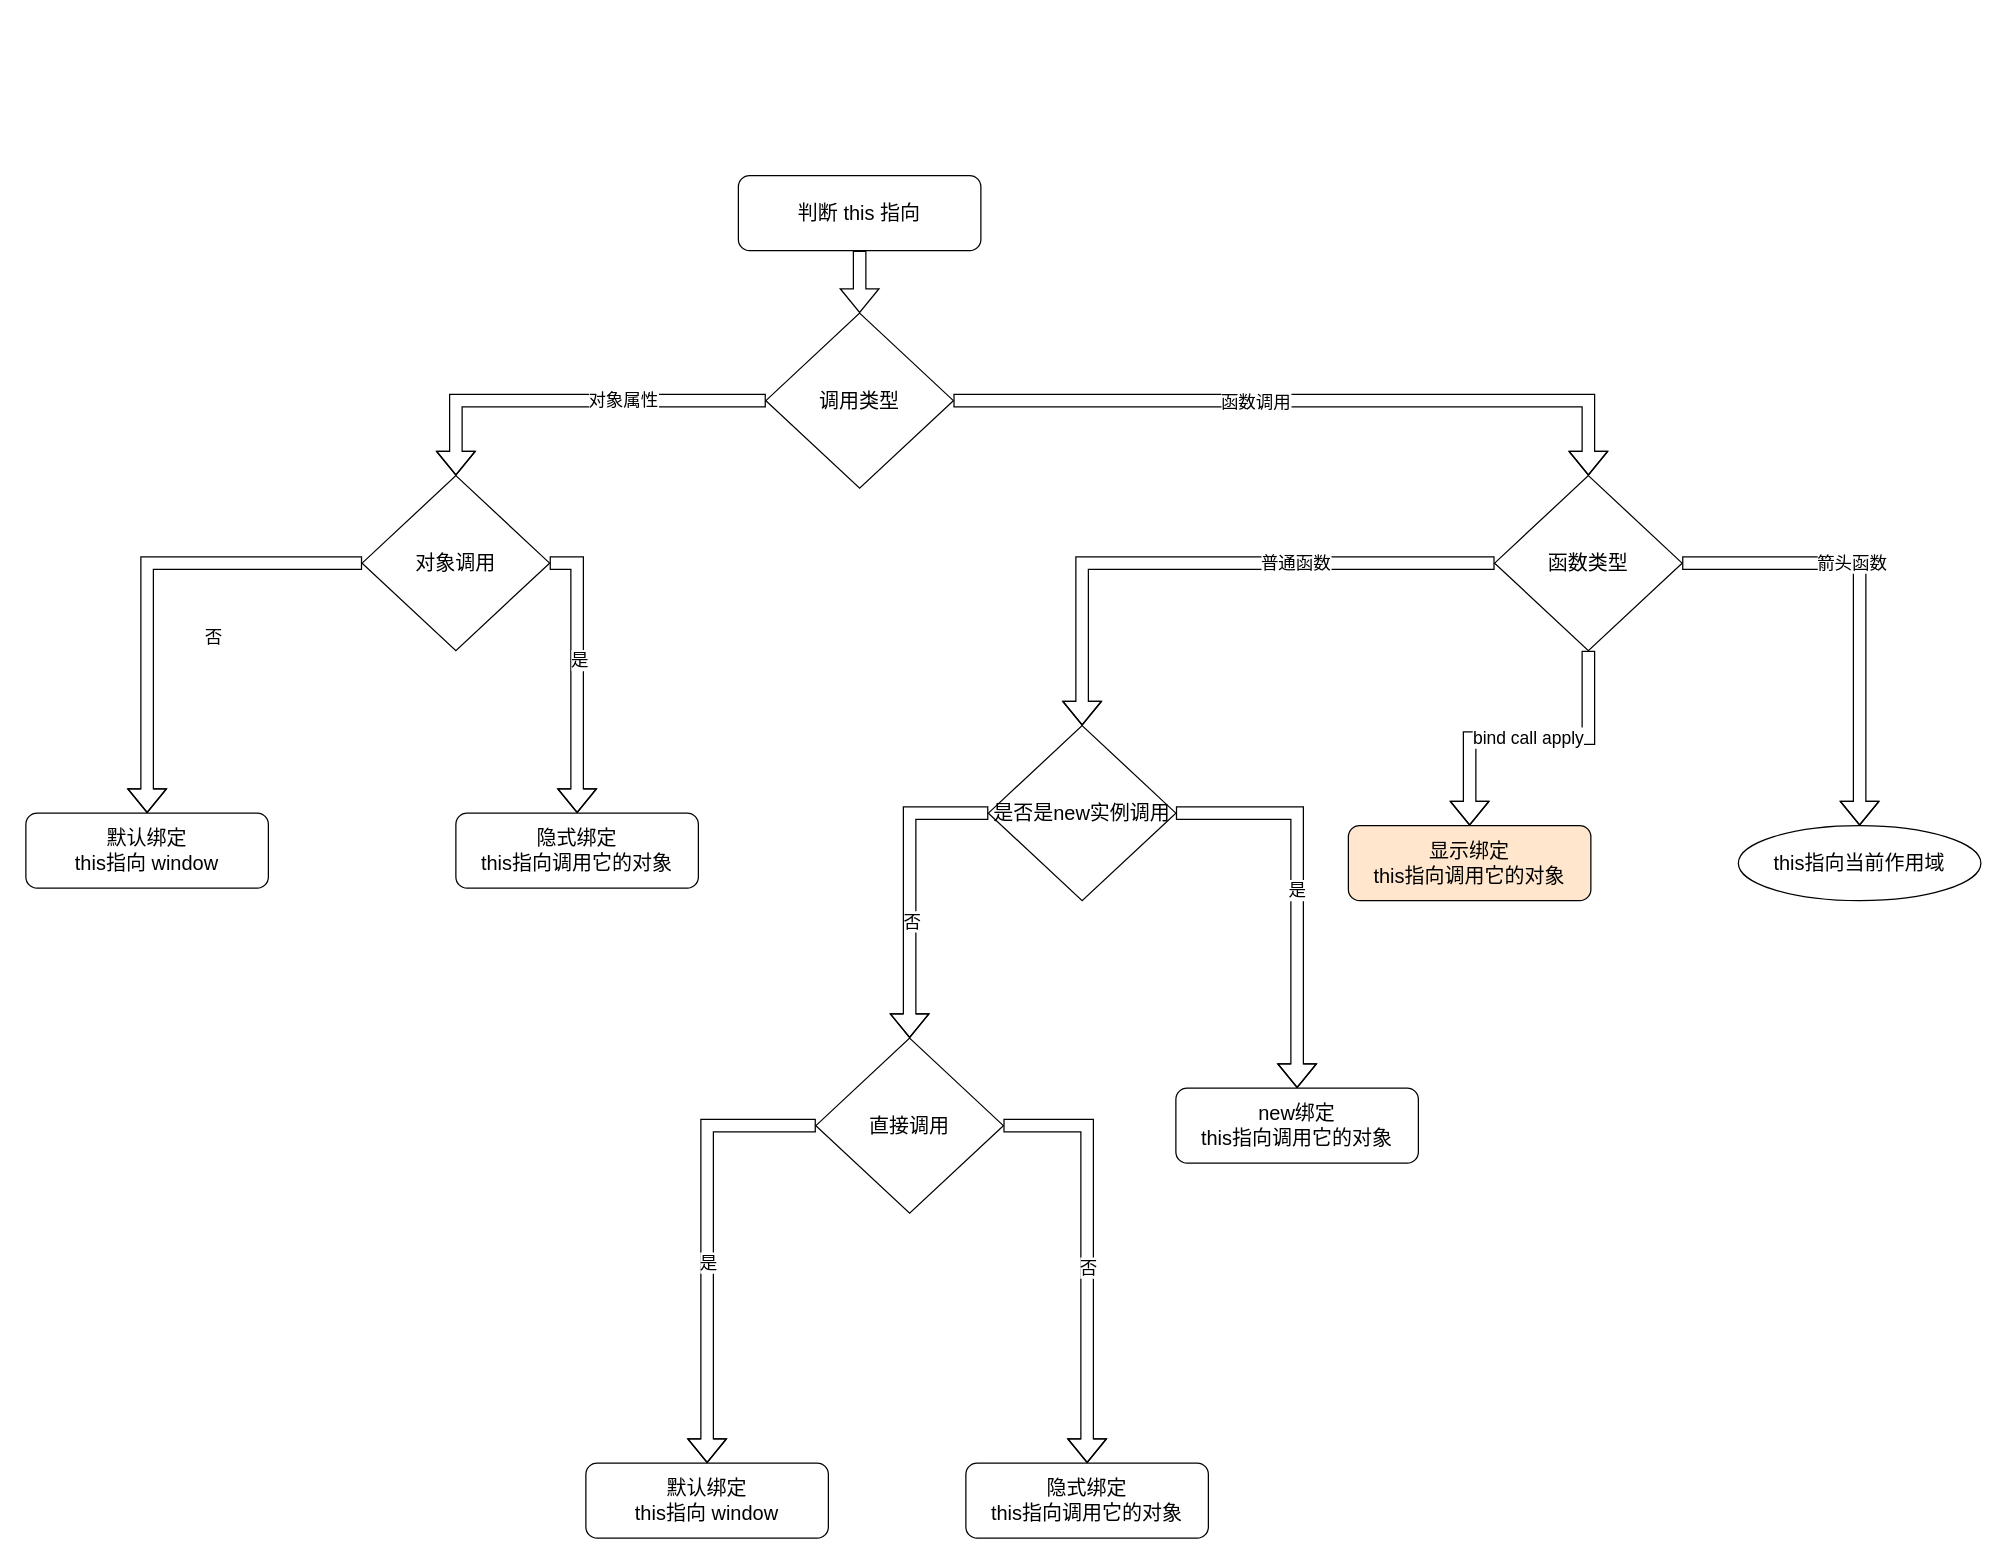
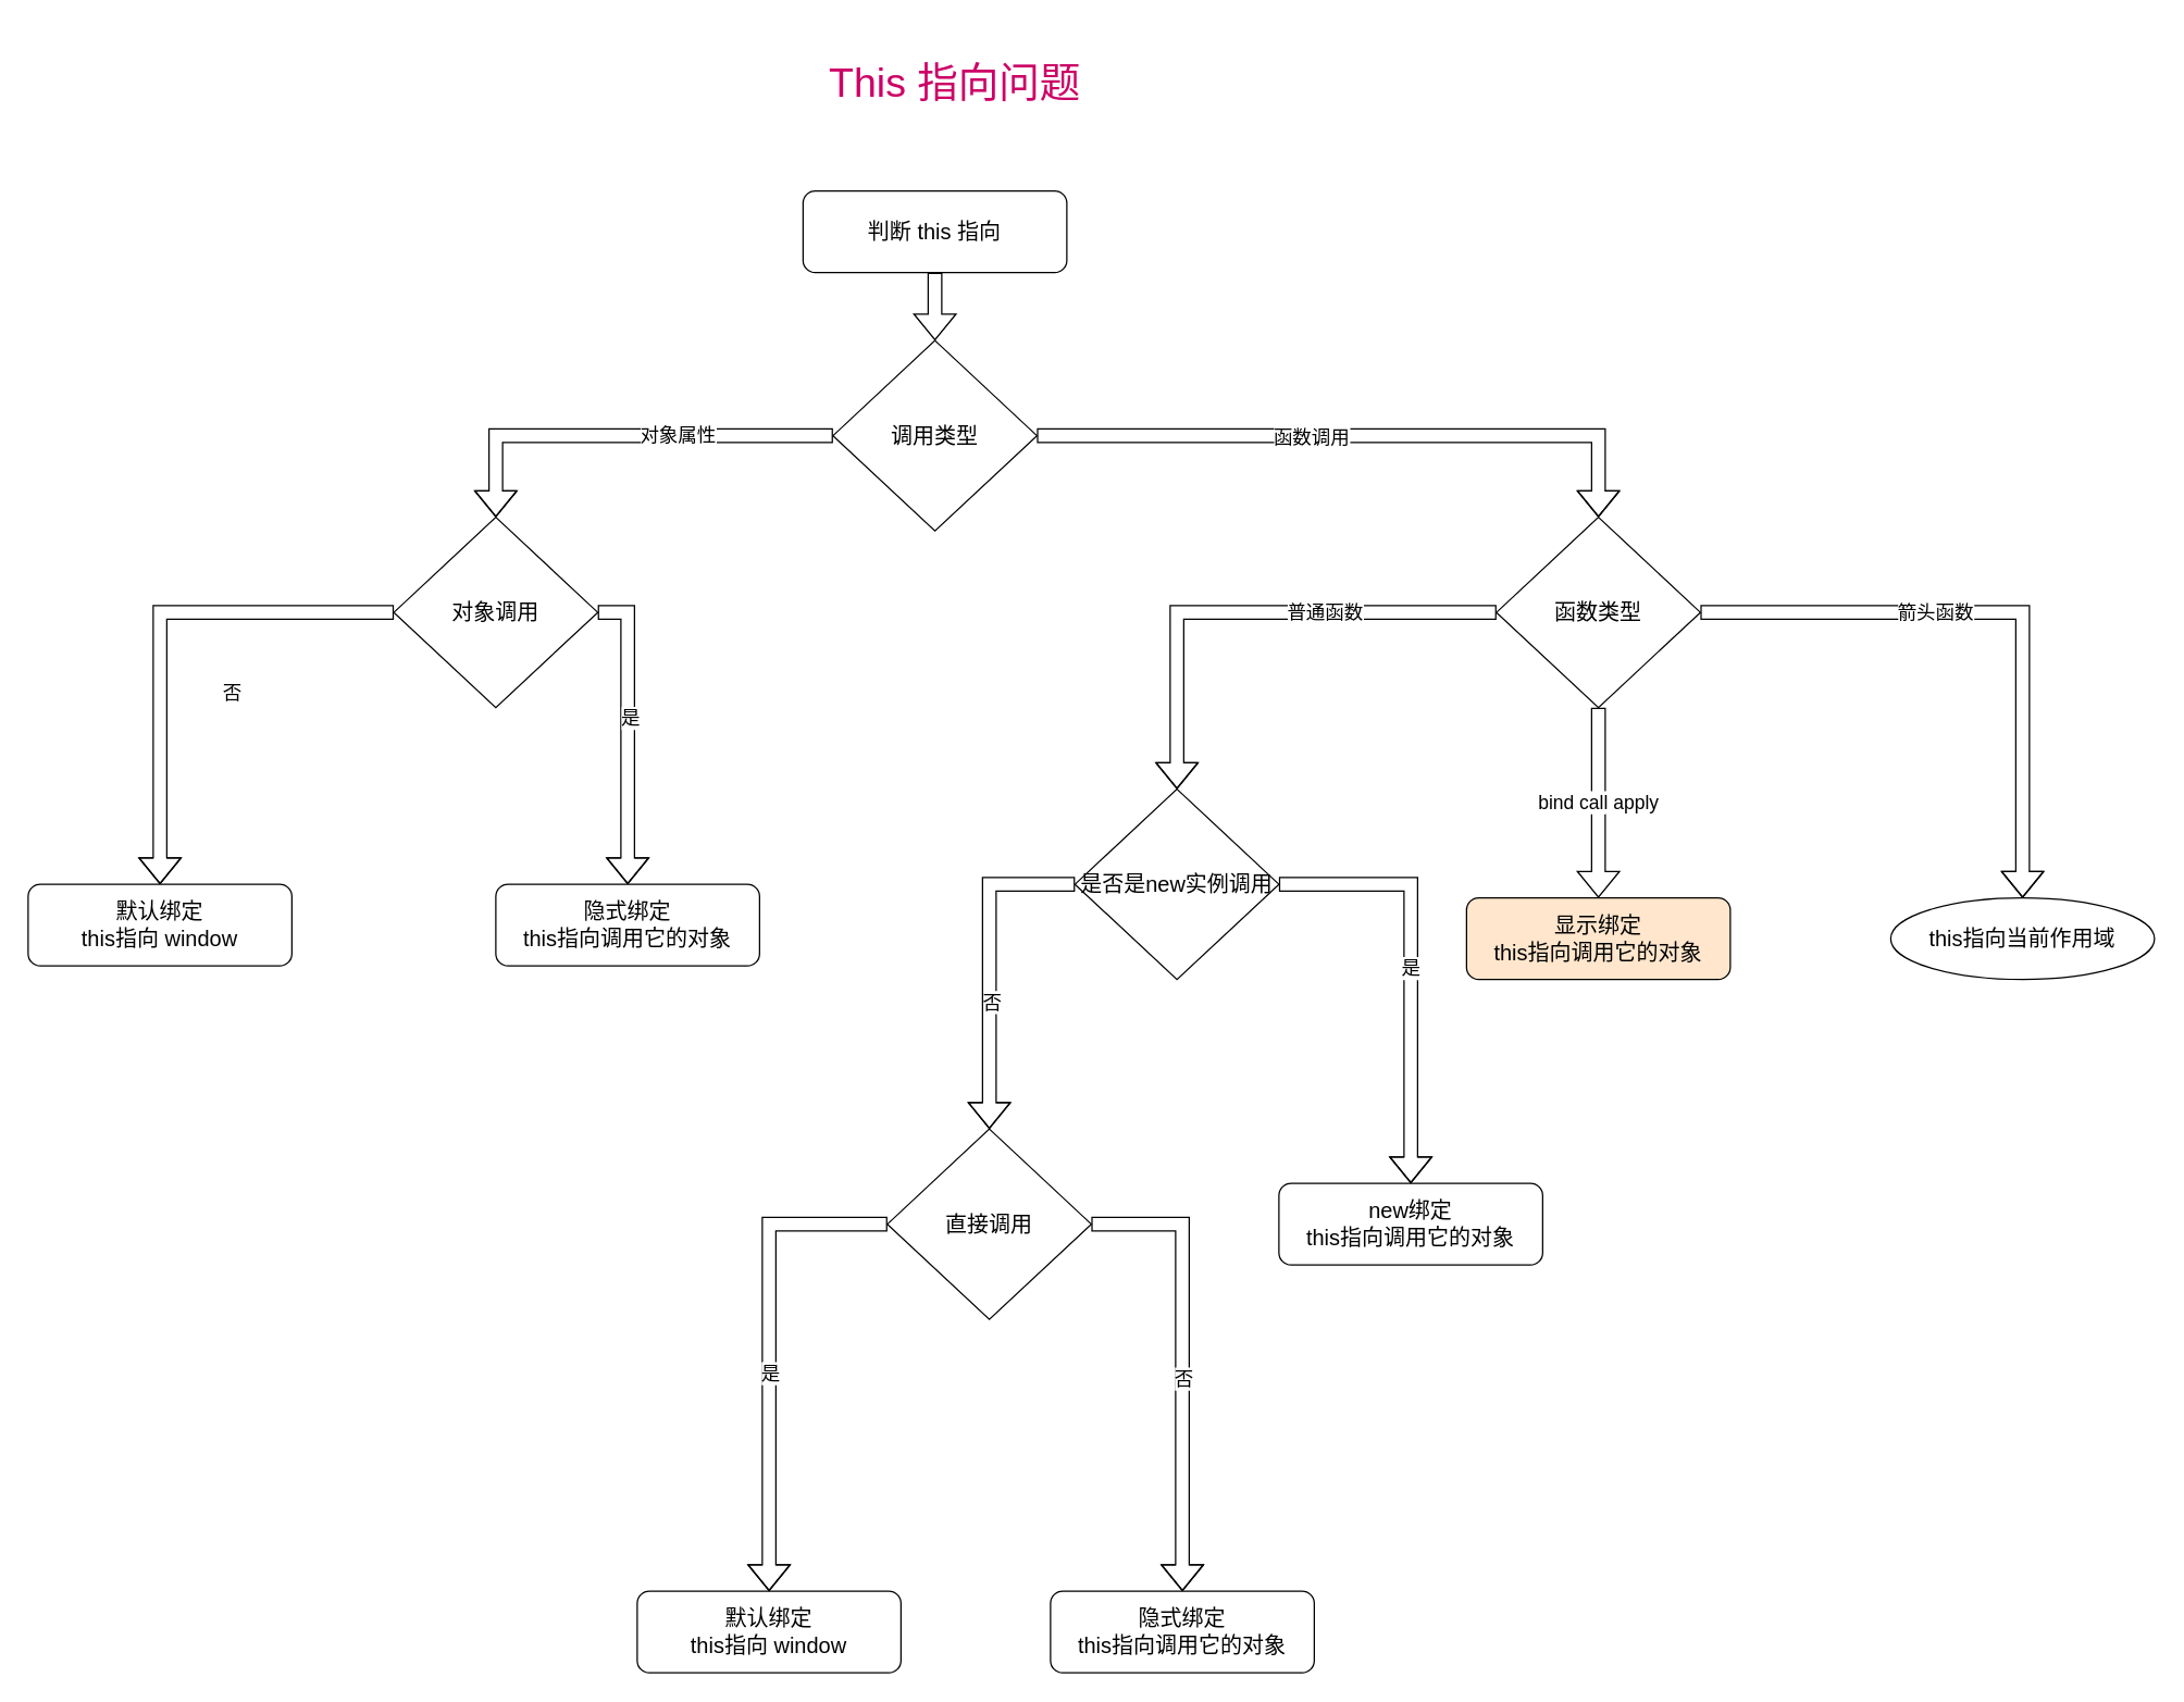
+ <mxCell id="4" value="&lt;font style=&quot;font-size: 30px&quot; color=&quot;#cc0066&quot;&gt;This 指向问题&lt;/font&gt;" style="text;html=1;fillColor=none;align=center;verticalAlign=middle;whiteSpace=wrap;rounded=0;" parent="1" vertex="1"><mxGeometry x="264" y="20" width="876" height="80" as="geometry" /></mxCell>
- <mxCell id="17" value="&lt;font style=&quot;font-size: 16px&quot;&gt;函数类型&lt;/font&gt;" style="rhombus;whiteSpace=wrap;html=1;" parent="1" vertex="1"><mxGeometry x="1195" y="380" width="150" height="140" as="geometry" /></mxCell>
+ <mxCell id="17" value="&lt;font style=&quot;font-size: 16px&quot;&gt;函数类型&lt;/font&gt;" style="rhombus;whiteSpace=wrap;html=1;" parent="1" vertex="1"><mxGeometry x="1100" y="380" width="150" height="140" as="geometry" /></mxCell>
